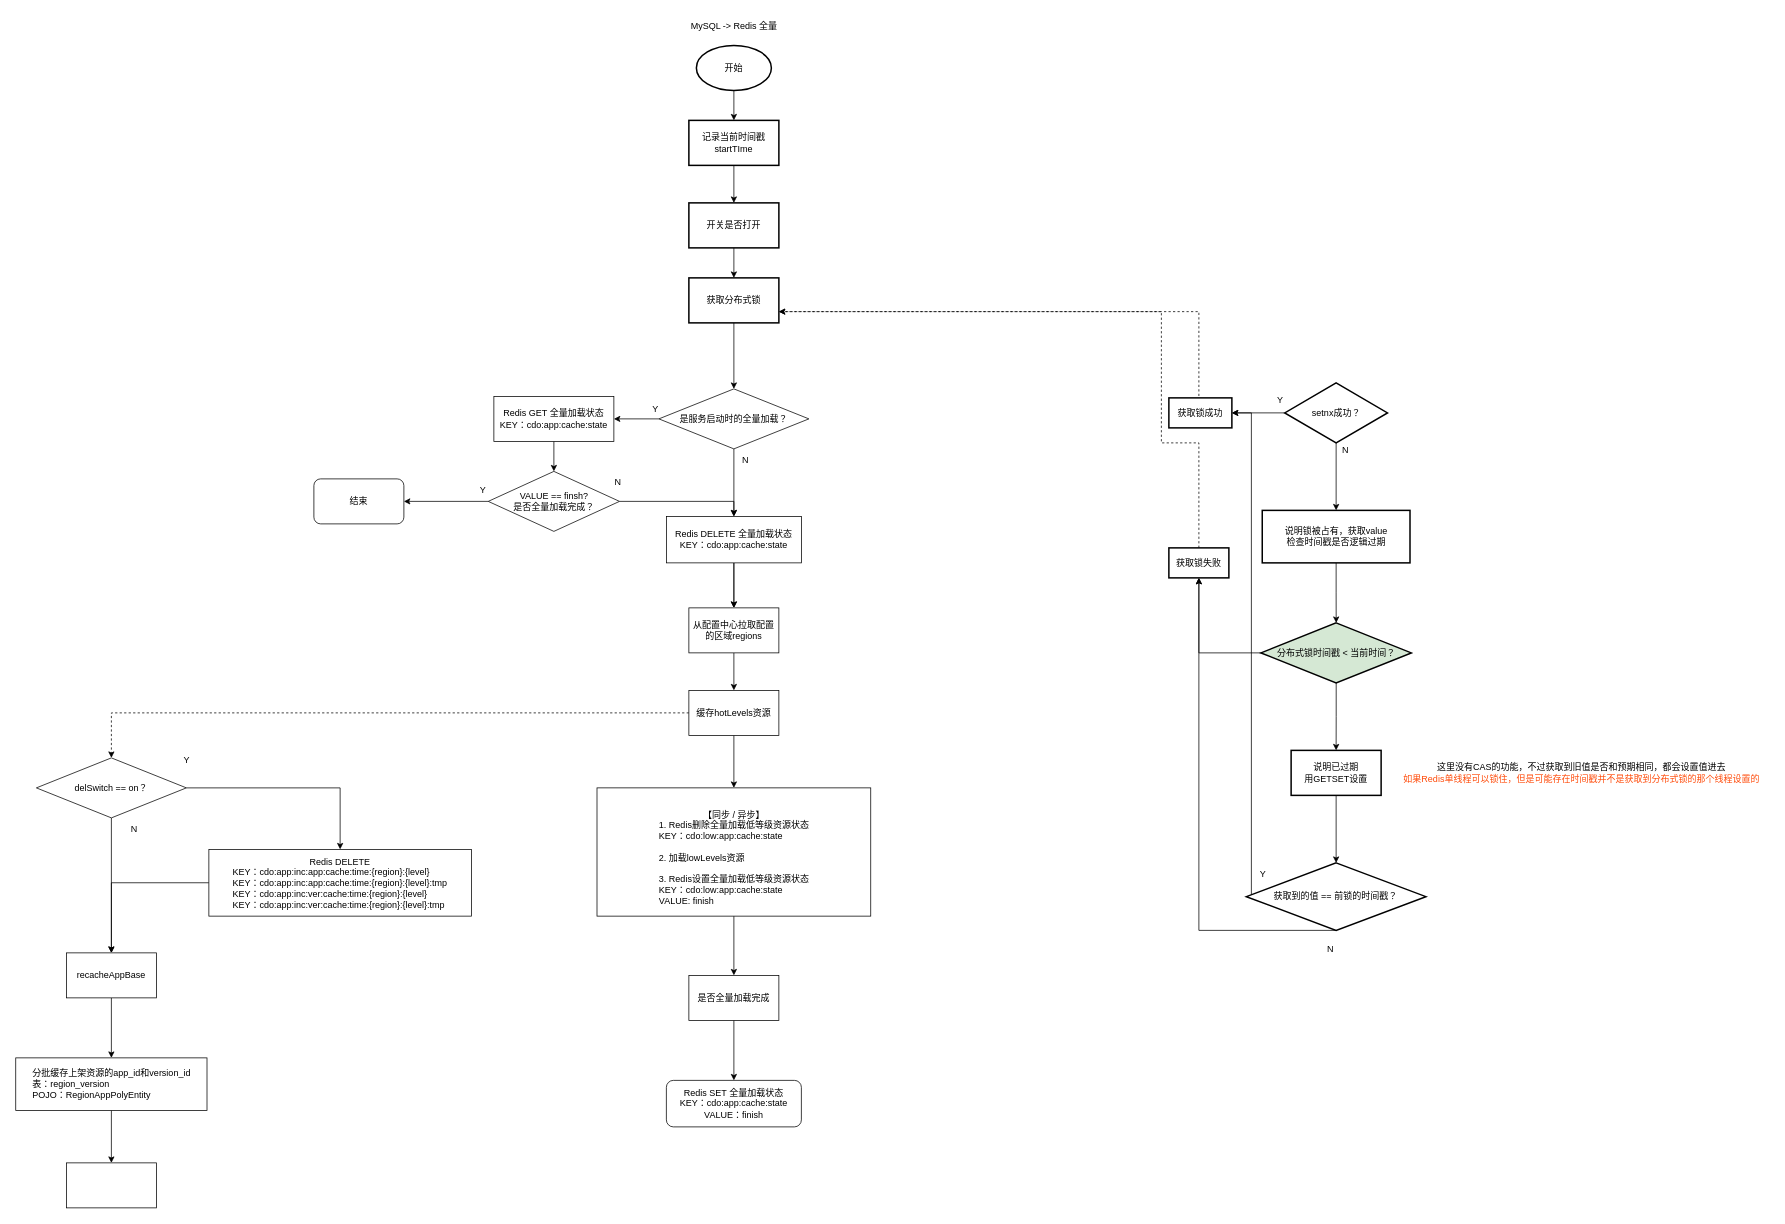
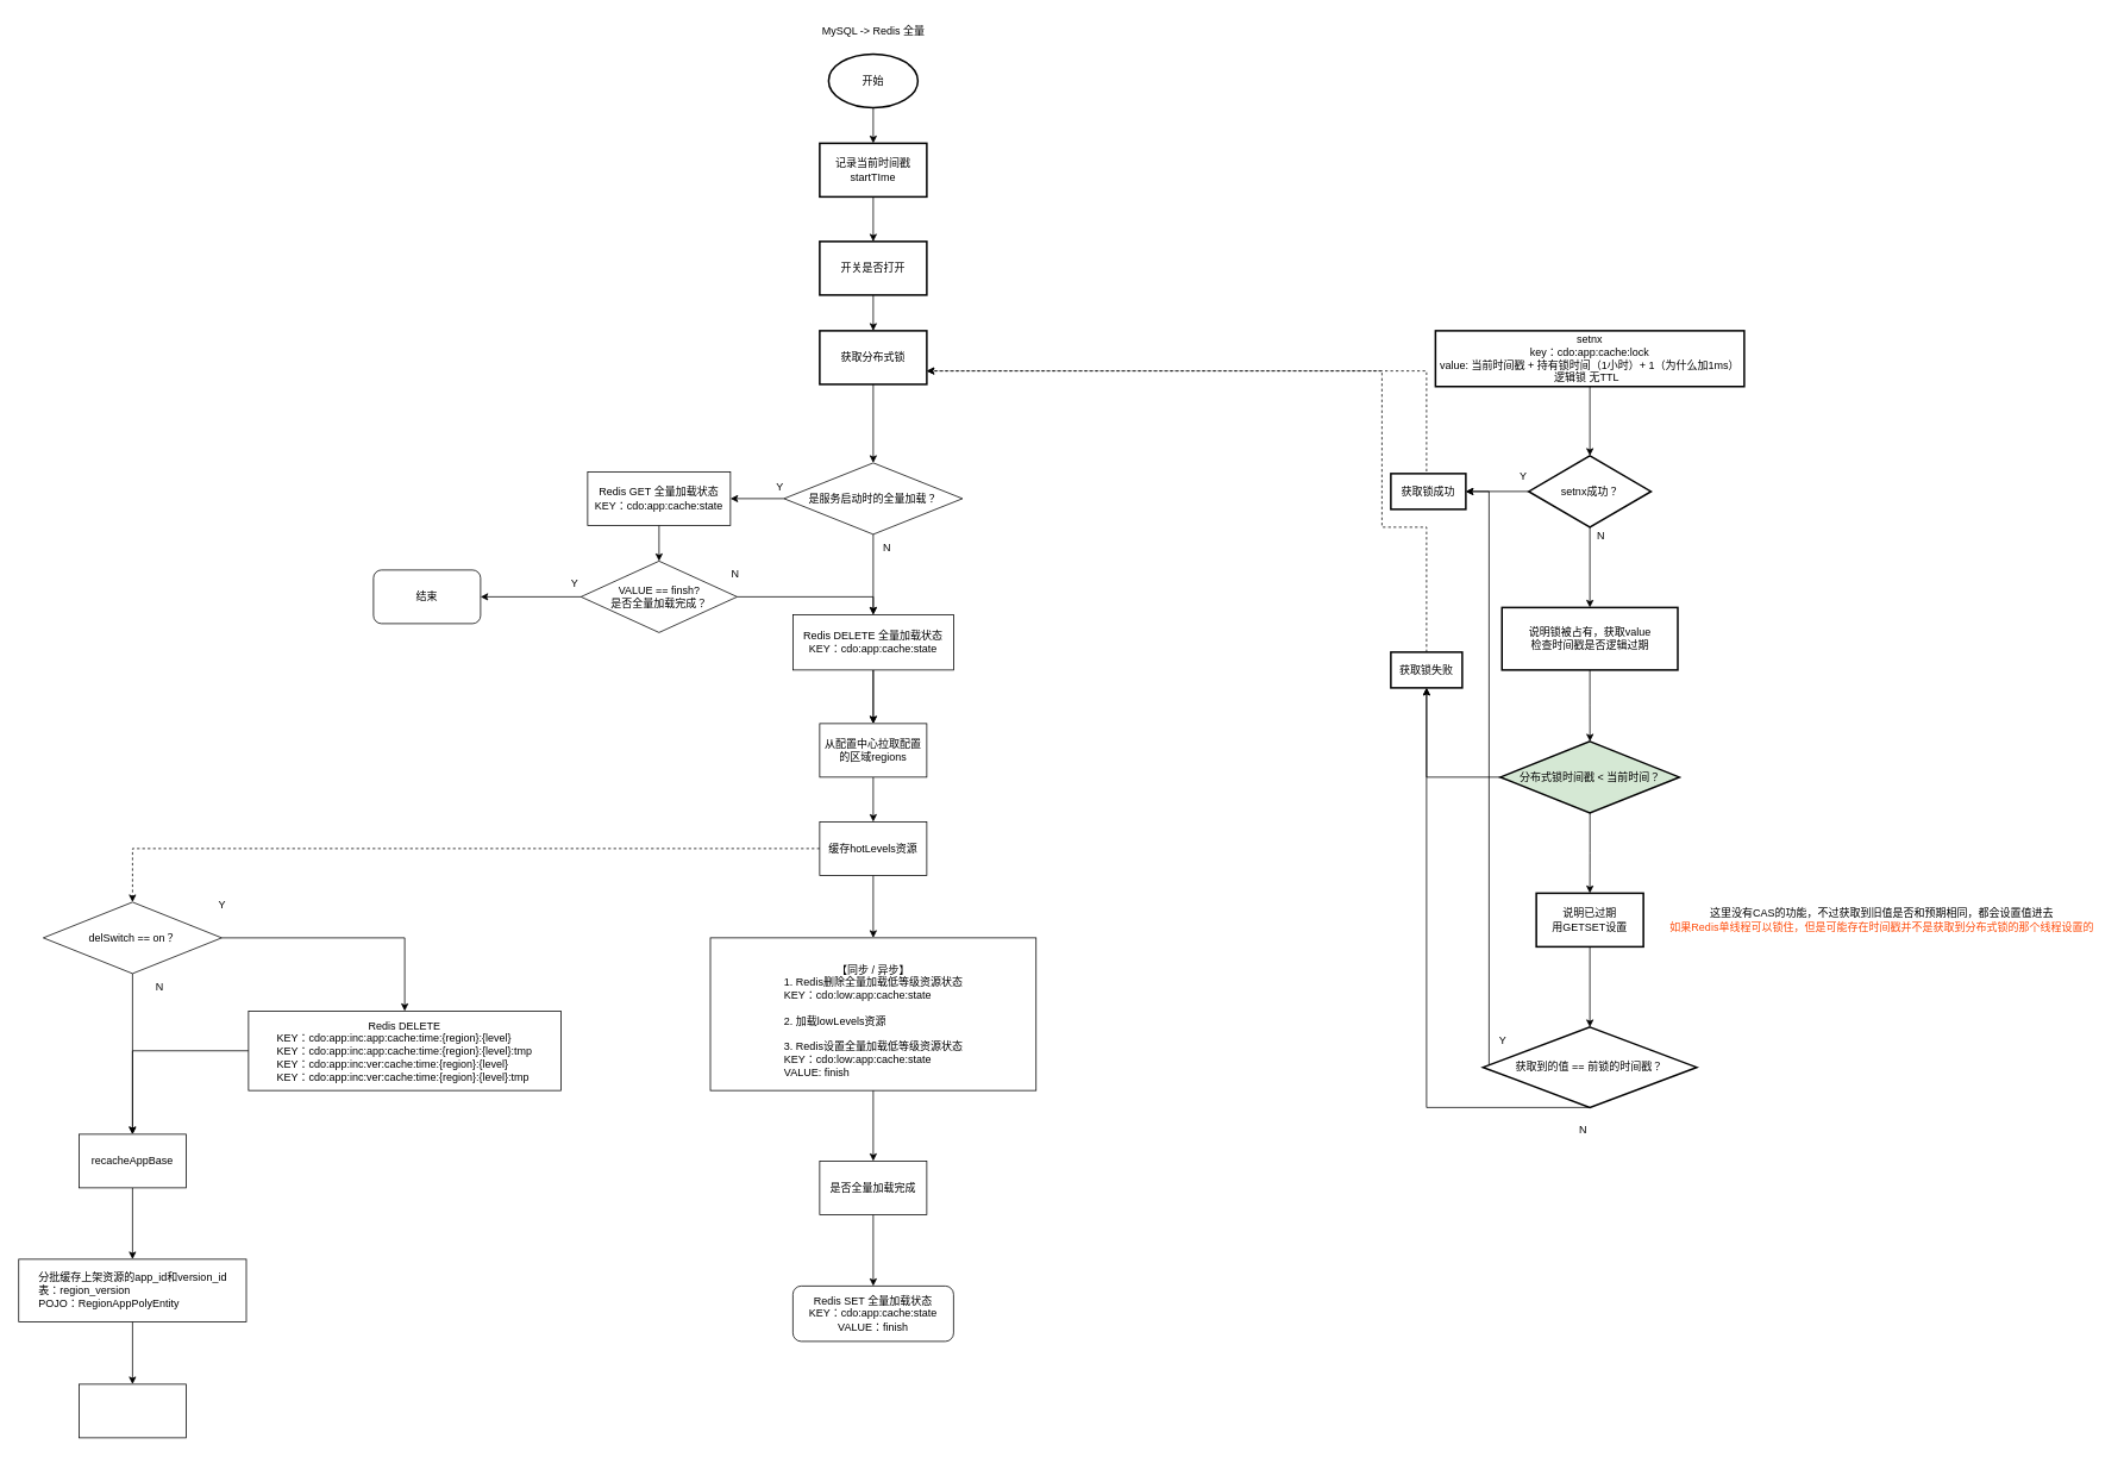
+ <mxCell id="8" value="setnx&lt;br&gt;key：cdo:app:cache:lock&lt;br&gt;value: 当前时间戳 + 持有锁时间（1小时）+ 1（为什么加1ms）&lt;br&gt;逻辑锁 无TTL&amp;nbsp;&amp;nbsp;" style="whiteSpace=wrap;html=1;strokeWidth=2;" vertex="1" parent="1"><mxGeometry x="1608" y="370" width="346" height="62.5" as="geometry" /></mxCell>
+ <mxCell id="7" value="" style="edgeStyle=orthogonalEdgeStyle;rounded=0;orthogonalLoop=1;jettySize=auto;html=1;" edge="1" parent="1" source="8" target="15"><mxGeometry relative="1" as="geometry" /></mxCell>
